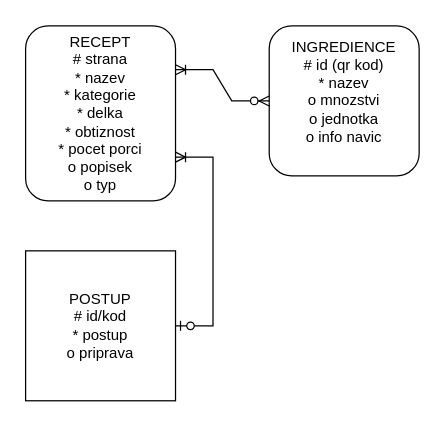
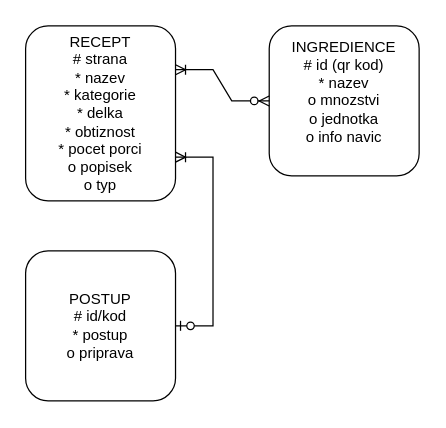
- <mxCell id="4" value="&lt;div&gt;POSTUP&lt;/div&gt;&lt;div&gt;# id/kod&lt;/div&gt;&lt;div&gt;* postup&lt;/div&gt;&lt;div&gt;o priprava&lt;br&gt;&lt;/div&gt;" style="whiteSpace=wrap;html=1;rounded=0;" vertex="1" parent="1"><mxGeometry x="20" y="200" width="120" height="120" as="geometry" /></mxCell>
+ <mxCell id="4" value="&lt;div&gt;POSTUP&lt;/div&gt;&lt;div&gt;# id/kod&lt;/div&gt;&lt;div&gt;* postup&lt;/div&gt;&lt;div&gt;o priprava&lt;br&gt;&lt;/div&gt;" style="rounded=1;whiteSpace=wrap;html=1;" vertex="1" parent="1"><mxGeometry x="20" y="200" width="120" height="120" as="geometry" /></mxCell>
